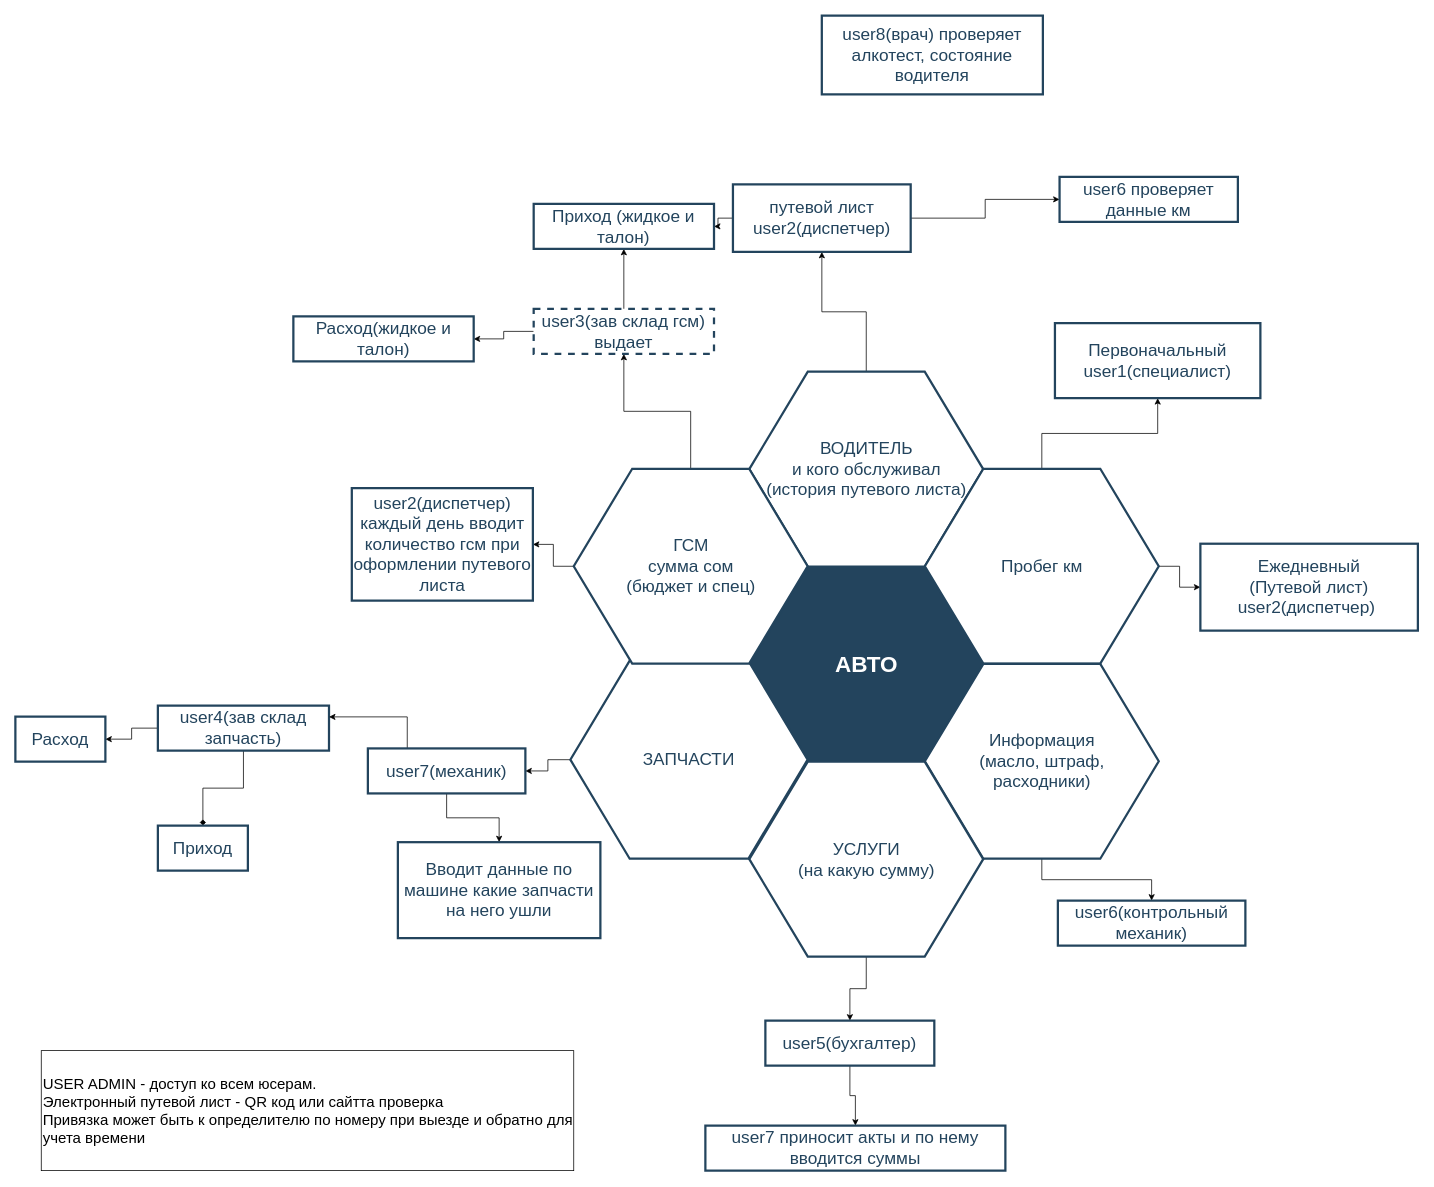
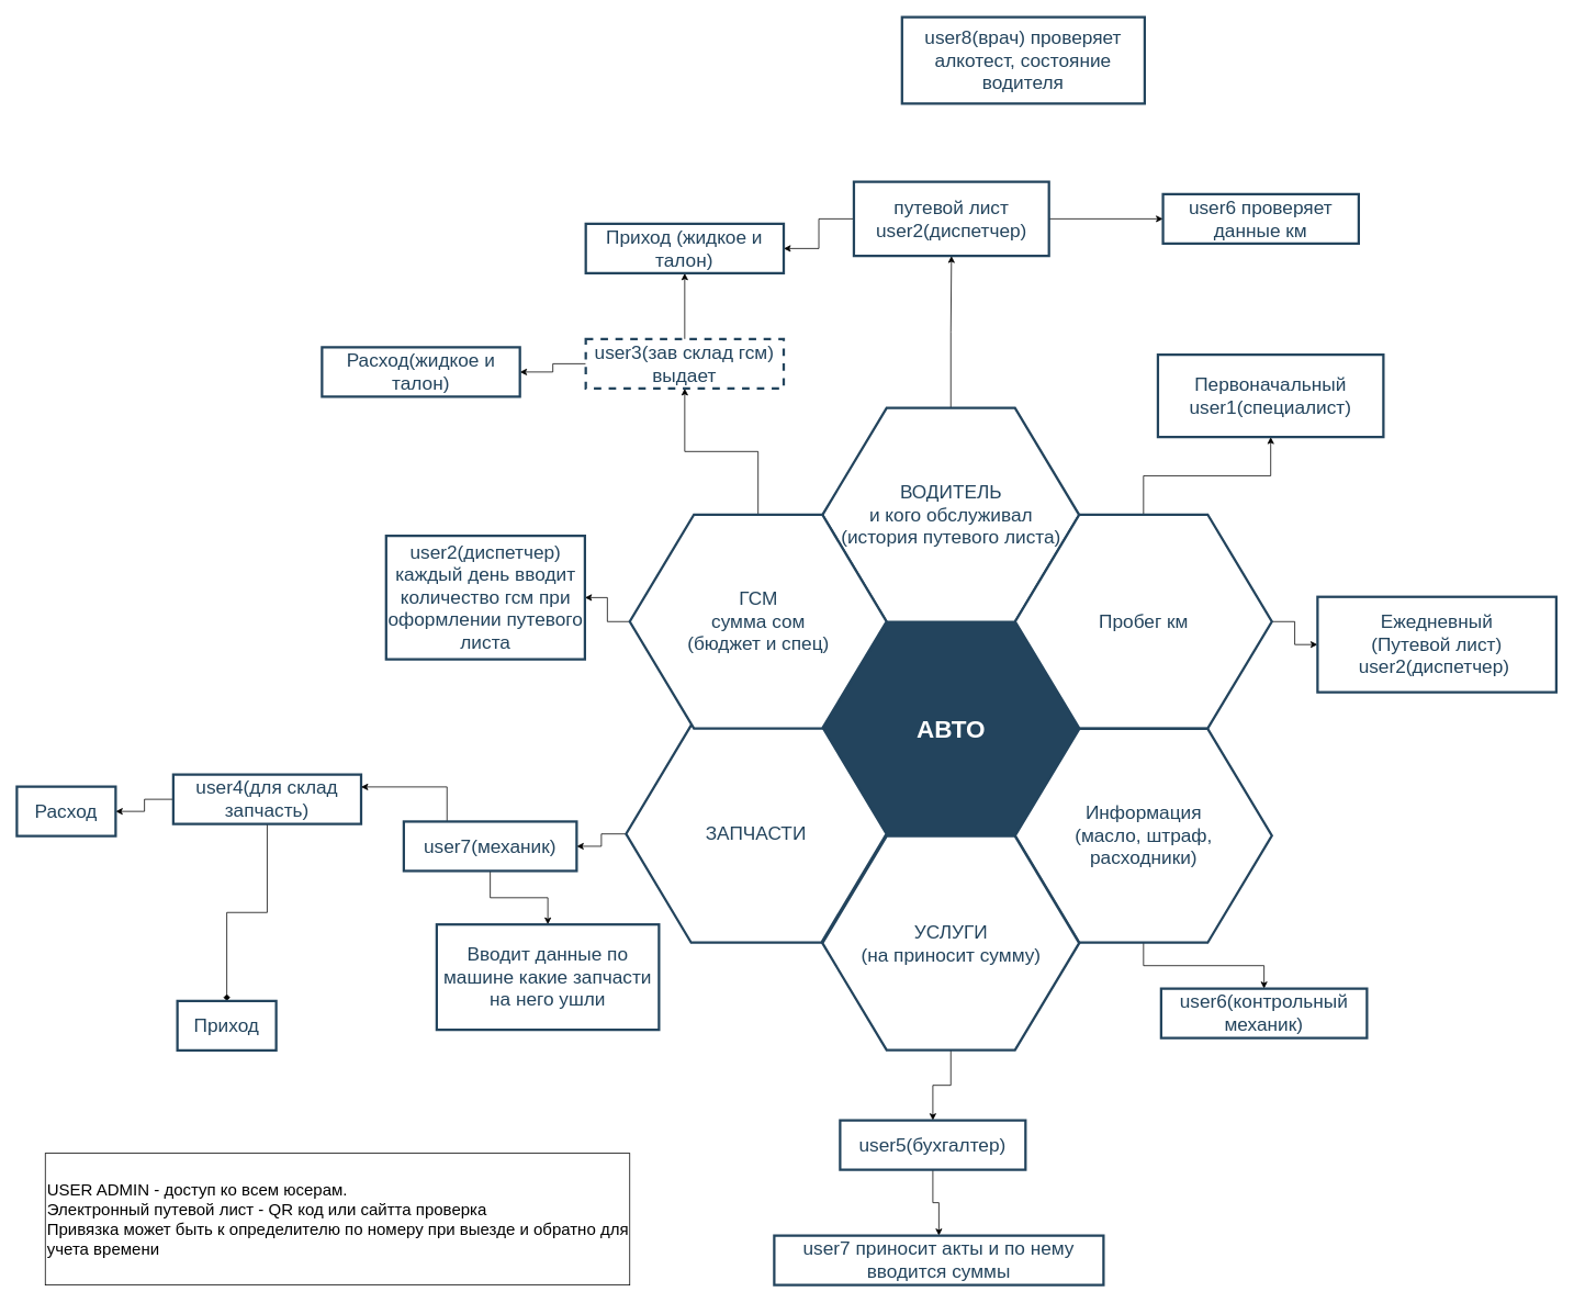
- <mxCell id="22" value="путевой лист &lt;br&gt;user2(диспетчер)" style="whiteSpace=wrap;html=1;shadow=0;fontSize=23;fontColor=#23445D;strokeColor=#23445D;strokeWidth=3;" vertex="1" parent="1"><mxGeometry x="976.75" y="245" width="237" height="90" as="geometry" /></mxCell>
+ <mxCell id="22" value="путевой лист &lt;br&gt;user2(диспетчер)" style="whiteSpace=wrap;html=1;shadow=0;fontSize=23;fontColor=#23445D;strokeColor=#23445D;strokeWidth=3;" vertex="1" parent="1"><mxGeometry x="1036.75" y="220" width="237" height="90" as="geometry" /></mxCell>
- <mxCell id="29" value="user4(зав склад запчасть)" style="whiteSpace=wrap;html=1;shadow=0;fontSize=23;fontColor=#23445d;strokeColor=#23445D;strokeWidth=3;fillColor=#FFFFFF;" vertex="1" parent="1"><mxGeometry x="210" y="940" width="228.17" height="60" as="geometry" /></mxCell>
+ <mxCell id="29" value="user4(для склад запчасть)" style="whiteSpace=wrap;html=1;shadow=0;fontSize=23;fontColor=#23445d;strokeColor=#23445D;strokeWidth=3;fillColor=#FFFFFF;" vertex="1" parent="1"><mxGeometry x="210" y="940" width="228.17" height="60" as="geometry" /></mxCell>
- <mxCell id="35" value="Приход" style="whiteSpace=wrap;html=1;shadow=0;fontSize=23;fontColor=#23445d;strokeColor=#23445D;strokeWidth=3;fillColor=#FFFFFF;" vertex="1" parent="1"><mxGeometry x="210.005" y="1100" width="120" height="60" as="geometry" /></mxCell>
+ <mxCell id="35" value="Приход" style="whiteSpace=wrap;html=1;shadow=0;fontSize=23;fontColor=#23445d;strokeColor=#23445D;strokeWidth=3;fillColor=#FFFFFF;" vertex="1" parent="1"><mxGeometry x="215.005" y="1215" width="120" height="60" as="geometry" /></mxCell>
- <mxCell id="12" value="УСЛУГИ&lt;br&gt;(на какую сумму)" style="shape=hexagon;perimeter=hexagonPerimeter2;whiteSpace=wrap;html=1;shadow=0;labelBackgroundColor=none;strokeColor=#23445D;fillColor=#FFFFFF;gradientColor=none;fontFamily=Helvetica;fontSize=23;fontColor=#23445d;align=center;strokeWidth=3;" parent="1" vertex="1"><mxGeometry x="998.579" y="1014.798" width="311.842" height="259.868" as="geometry" /></mxCell>
+ <mxCell id="12" value="УСЛУГИ&lt;br&gt;(на приносит сумму)" style="shape=hexagon;perimeter=hexagonPerimeter2;whiteSpace=wrap;html=1;shadow=0;labelBackgroundColor=none;strokeColor=#23445D;fillColor=#FFFFFF;gradientColor=none;fontFamily=Helvetica;fontSize=23;fontColor=#23445d;align=center;strokeWidth=3;" parent="1" vertex="1"><mxGeometry x="998.579" y="1014.798" width="311.842" height="259.868" as="geometry" /></mxCell>
